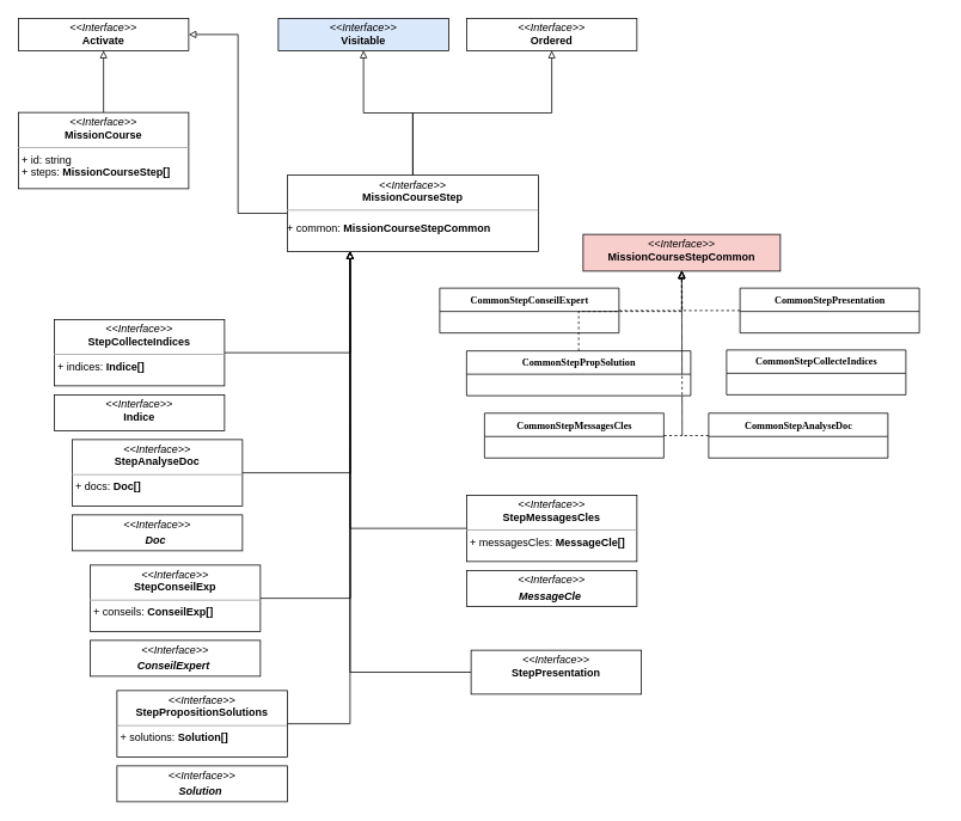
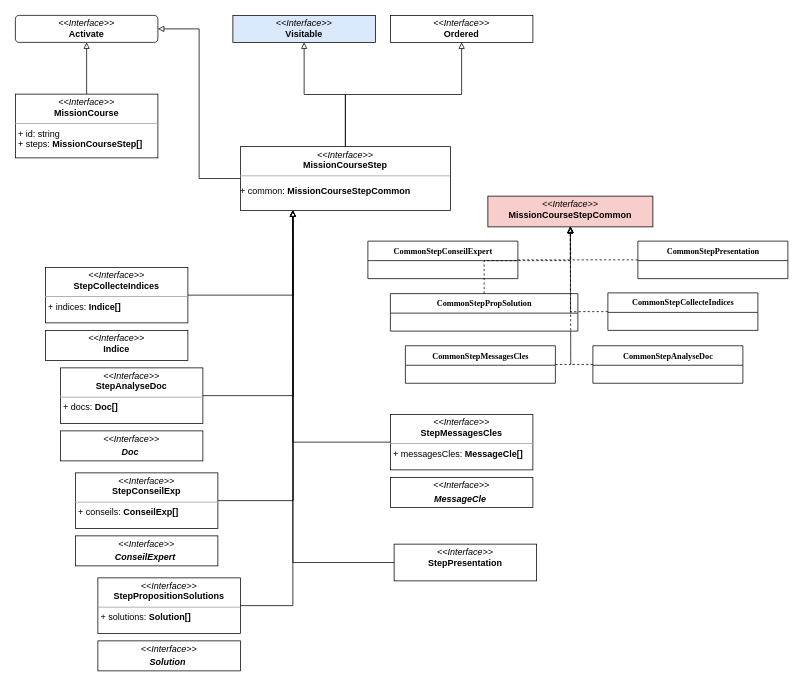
- <mxCell id="10" value="&lt;p style=&quot;margin: 0px ; margin-top: 4px ; text-align: center&quot;&gt;&lt;i&gt;&amp;lt;&amp;lt;Interface&amp;gt;&amp;gt;&lt;/i&gt;&lt;br&gt;&lt;b&gt;Activate&lt;/b&gt;&lt;/p&gt;&lt;p style=&quot;margin: 0px ; margin-left: 4px&quot;&gt;&lt;br&gt;&lt;/p&gt;" style="verticalAlign=top;align=left;overflow=fill;fontSize=12;fontFamily=Helvetica;html=1;rounded=0;shadow=0;comic=0;labelBackgroundColor=none;strokeColor=#000000;strokeWidth=1;fillColor=#ffffff;" vertex="1" parent="1"><mxGeometry x="20" y="20" width="190" height="36" as="geometry" /></mxCell>
+ <mxCell id="10" value="&lt;p style=&quot;margin: 0px ; margin-top: 4px ; text-align: center&quot;&gt;&lt;i&gt;&amp;lt;&amp;lt;Interface&amp;gt;&amp;gt;&lt;/i&gt;&lt;br&gt;&lt;b&gt;Activate&lt;/b&gt;&lt;/p&gt;&lt;p style=&quot;margin: 0px ; margin-left: 4px&quot;&gt;&lt;br&gt;&lt;/p&gt;" style="verticalAlign=top;align=left;overflow=fill;fontSize=12;fontFamily=Helvetica;html=1;shadow=0;comic=0;labelBackgroundColor=none;strokeColor=#000000;strokeWidth=1;fillColor=#ffffff;rounded=1;" vertex="1" parent="1"><mxGeometry x="20" y="20" width="190" height="36" as="geometry" /></mxCell>
- <mxCell id="3" value="&lt;div&gt;&lt;span&gt;&lt;b&gt;&lt;font style=&quot;font-size: 11px&quot;&gt;CommonStepPresentation&lt;/font&gt;&lt;/b&gt;&lt;/span&gt;&lt;/div&gt;" style="swimlane;html=1;fontStyle=0;childLayout=stackLayout;horizontal=1;startSize=26;fillColor=none;horizontalStack=0;resizeParent=1;resizeLast=0;collapsible=1;marginBottom=0;swimlaneFillColor=#ffffff;rounded=0;shadow=0;comic=0;labelBackgroundColor=none;strokeColor=#000000;strokeWidth=1;fontFamily=Verdana;fontSize=10;fontColor=#000000;align=center;" parent="1" vertex="1"><mxGeometry x="825" y="321" width="200" height="50" as="geometry" /></mxCell>
+ <mxCell id="3" value="&lt;div&gt;&lt;span&gt;&lt;b&gt;&lt;font style=&quot;font-size: 11px&quot;&gt;CommonStepPresentation&lt;/font&gt;&lt;/b&gt;&lt;/span&gt;&lt;/div&gt;" style="swimlane;html=1;fontStyle=0;childLayout=stackLayout;horizontal=1;startSize=26;fillColor=none;horizontalStack=0;resizeParent=1;resizeLast=0;collapsible=1;marginBottom=0;swimlaneFillColor=#ffffff;rounded=0;shadow=0;comic=0;labelBackgroundColor=none;strokeColor=#000000;strokeWidth=1;fontFamily=Verdana;fontSize=10;fontColor=#000000;align=center;" parent="1" vertex="1"><mxGeometry x="850" y="321" width="200" height="50" as="geometry" /></mxCell>
+ <mxCell id="14" style="edgeStyle=orthogonalEdgeStyle;rounded=0;orthogonalLoop=1;jettySize=auto;html=1;entryX=0.5;entryY=1;entryDx=0;entryDy=0;dashed=1;endArrow=block;endFill=0;exitX=0;exitY=0.5;exitDx=0;exitDy=0;" edge="1" parent="1" source="15" target="13"><mxGeometry relative="1" as="geometry" /></mxCell>
